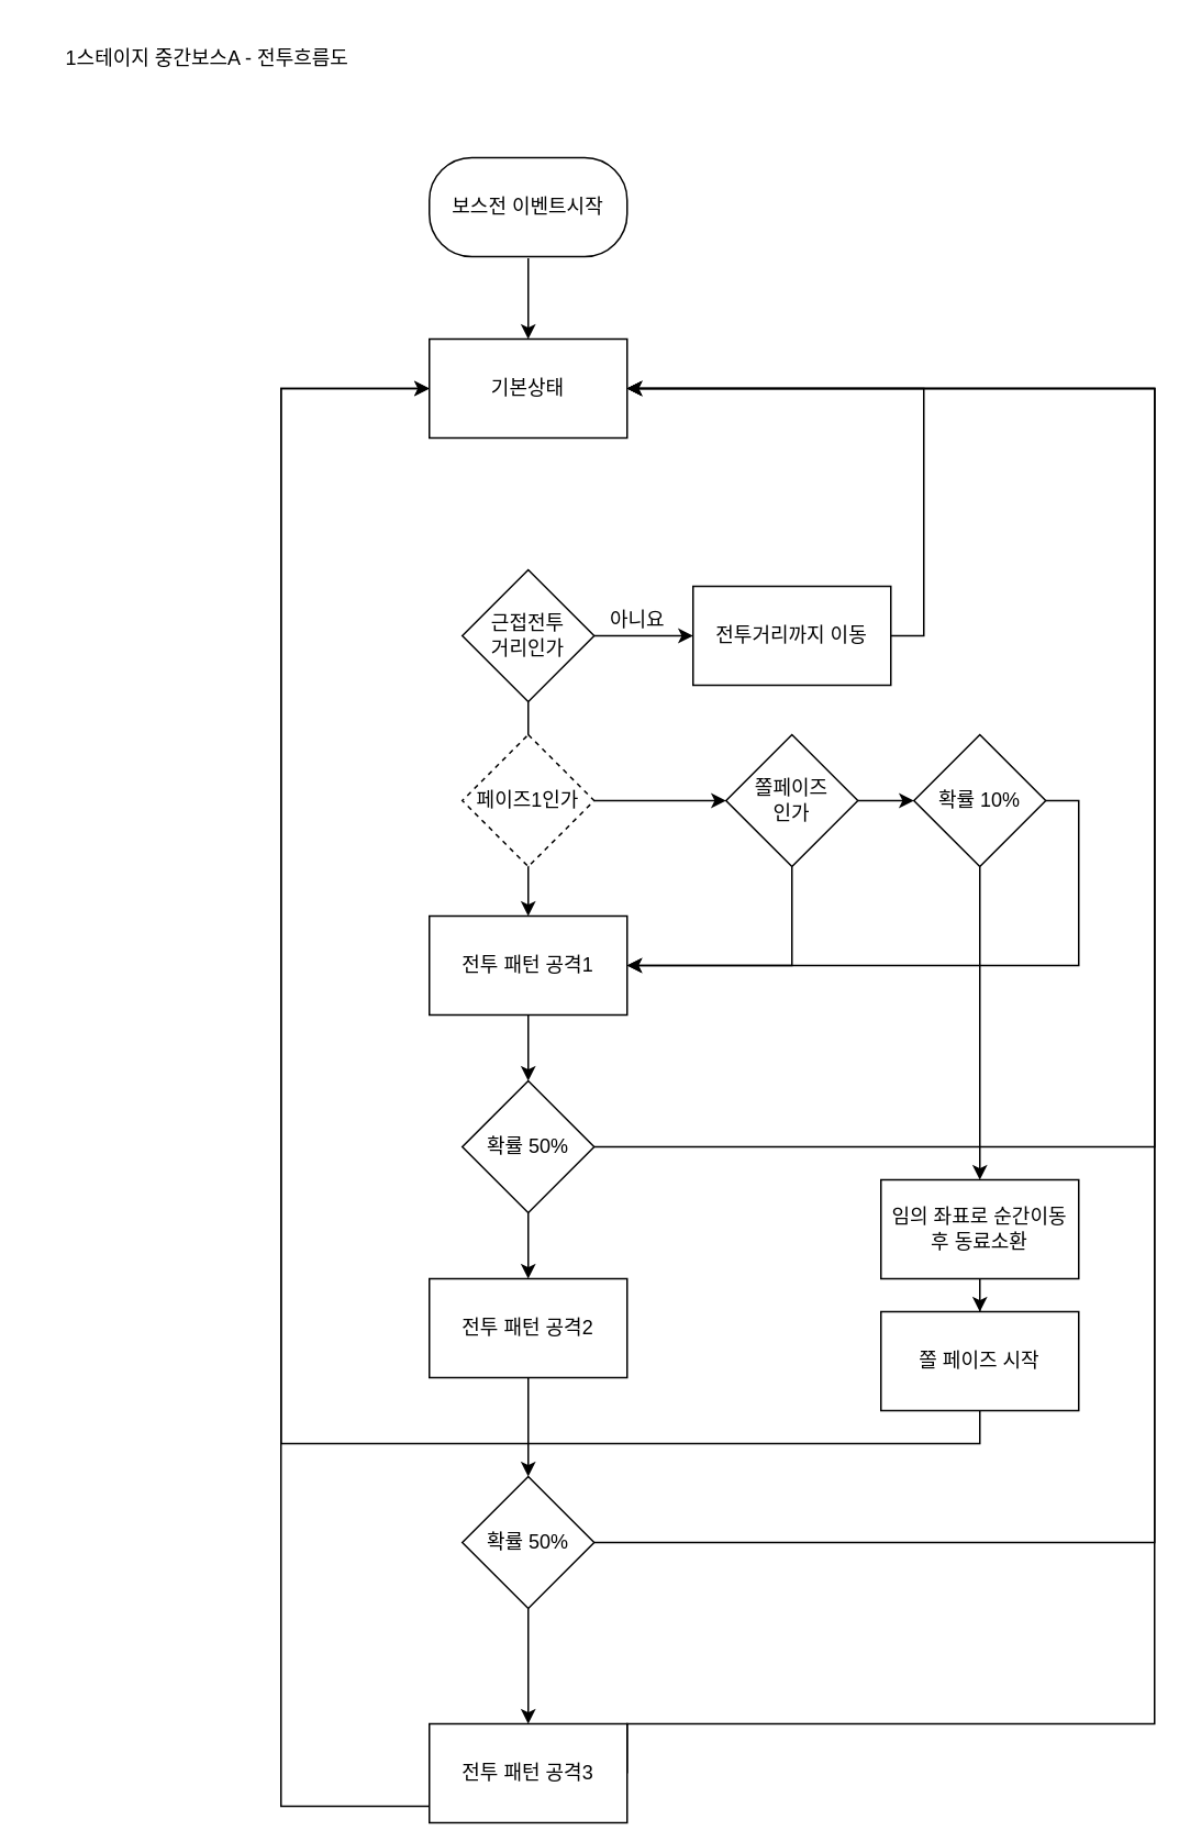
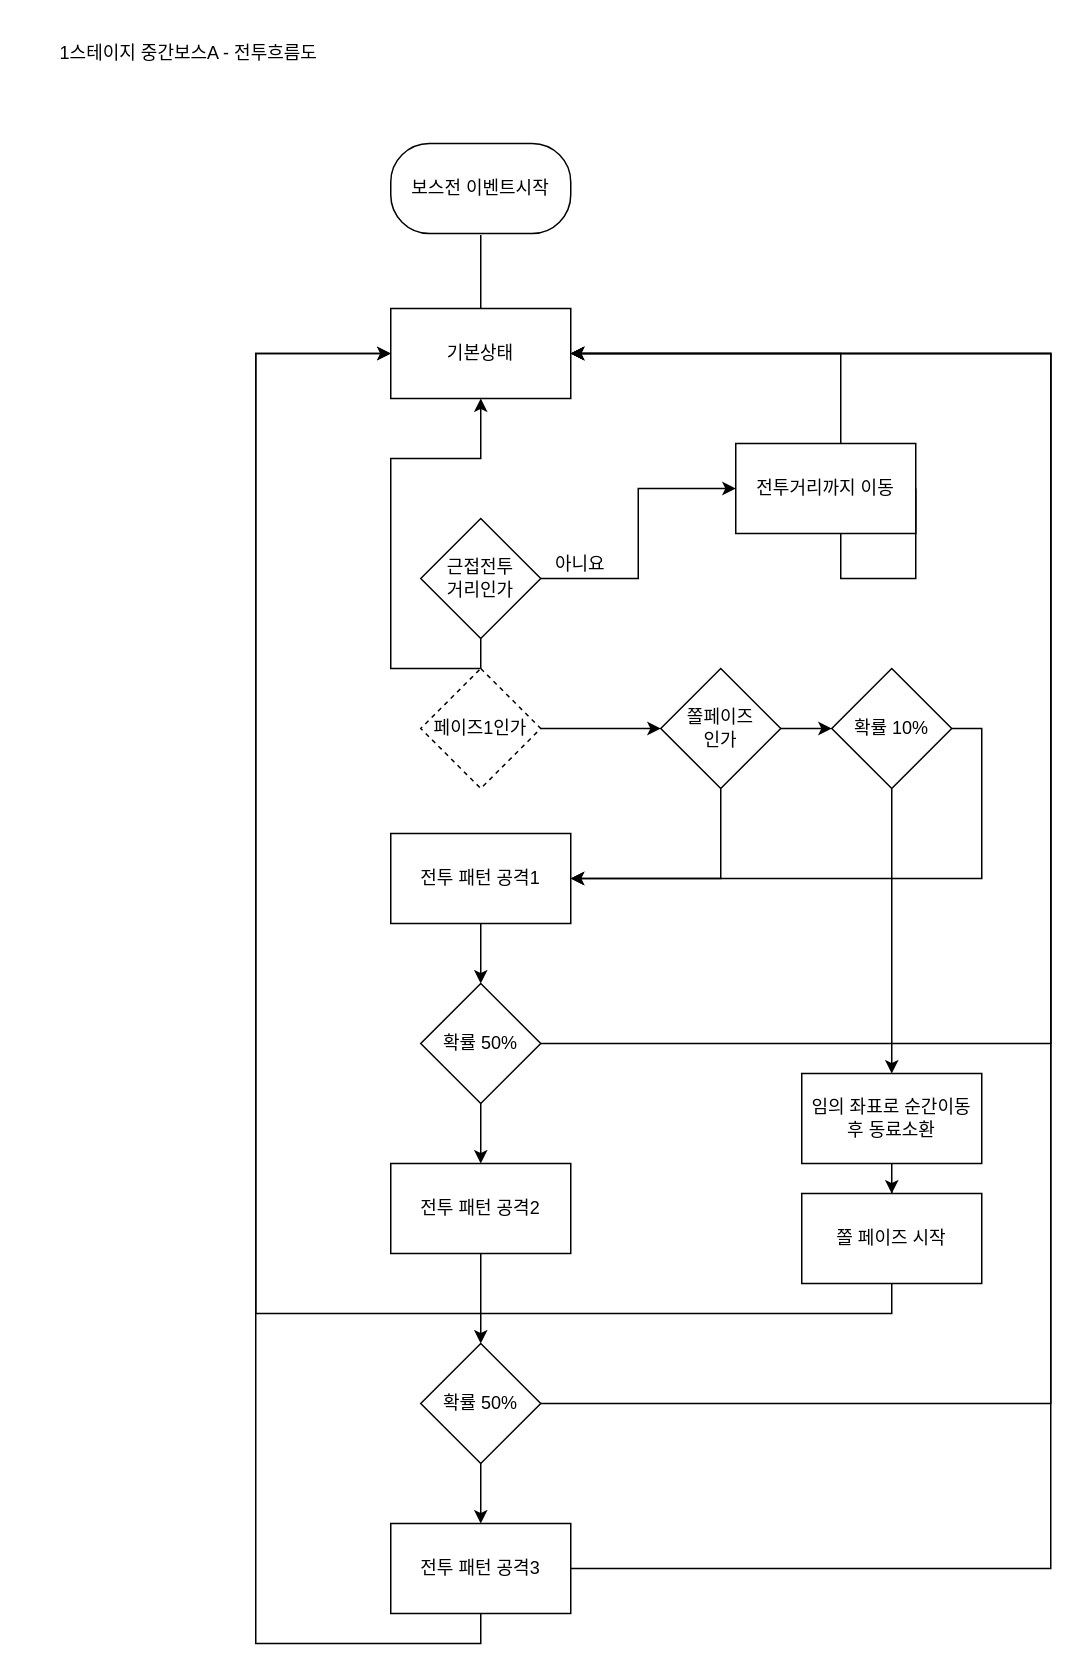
- <mxCell id="9" value="" style="edgeStyle=orthogonalEdgeStyle;rounded=0;orthogonalLoop=1;jettySize=auto;html=1;" edge="1" parent="1" source="10" target="23"><mxGeometry relative="1" as="geometry" /></mxCell>
+ <mxCell id="9" value="" style="edgeStyle=orthogonalEdgeStyle;rounded=0;orthogonalLoop=1;jettySize=auto;html=1;endArrow=none;" edge="1" parent="1" source="10" target="23"><mxGeometry relative="1" as="geometry" /></mxCell>
- <mxCell id="12" value="전투거리까지 이동" style="whiteSpace=wrap;html=1;" vertex="1" parent="1"><mxGeometry x="420" y="355" width="120" height="60" as="geometry" /></mxCell>
+ <mxCell id="12" value="전투거리까지 이동" style="whiteSpace=wrap;html=1;" vertex="1" parent="1"><mxGeometry x="490" y="295" width="120" height="60" as="geometry" /></mxCell>
- <mxCell id="7" style="edgeStyle=orthogonalEdgeStyle;rounded=0;orthogonalLoop=1;jettySize=auto;html=1;exitX=0.5;exitY=1;exitDx=0;exitDy=0;entryX=0.5;entryY=0;entryDx=0;entryDy=0;" edge="1" parent="1" source="8" target="3"><mxGeometry relative="1" as="geometry" /></mxCell>
+ <mxCell id="7" style="edgeStyle=orthogonalEdgeStyle;rounded=0;orthogonalLoop=1;jettySize=auto;html=1;exitX=0.5;exitY=1;exitDx=0;exitDy=0;" edge="1" parent="1" source="8" target="23"><mxGeometry relative="1" as="geometry" /></mxCell>
- <mxCell id="22" value="전투 패턴 공격3" style="rounded=0;whiteSpace=wrap;html=1;" vertex="1" parent="1"><mxGeometry x="260" y="1045" width="120" height="60" as="geometry" /></mxCell>
+ <mxCell id="22" value="전투 패턴 공격3" style="rounded=0;whiteSpace=wrap;html=1;" vertex="1" parent="1"><mxGeometry x="260" y="1015" width="120" height="60" as="geometry" /></mxCell>
